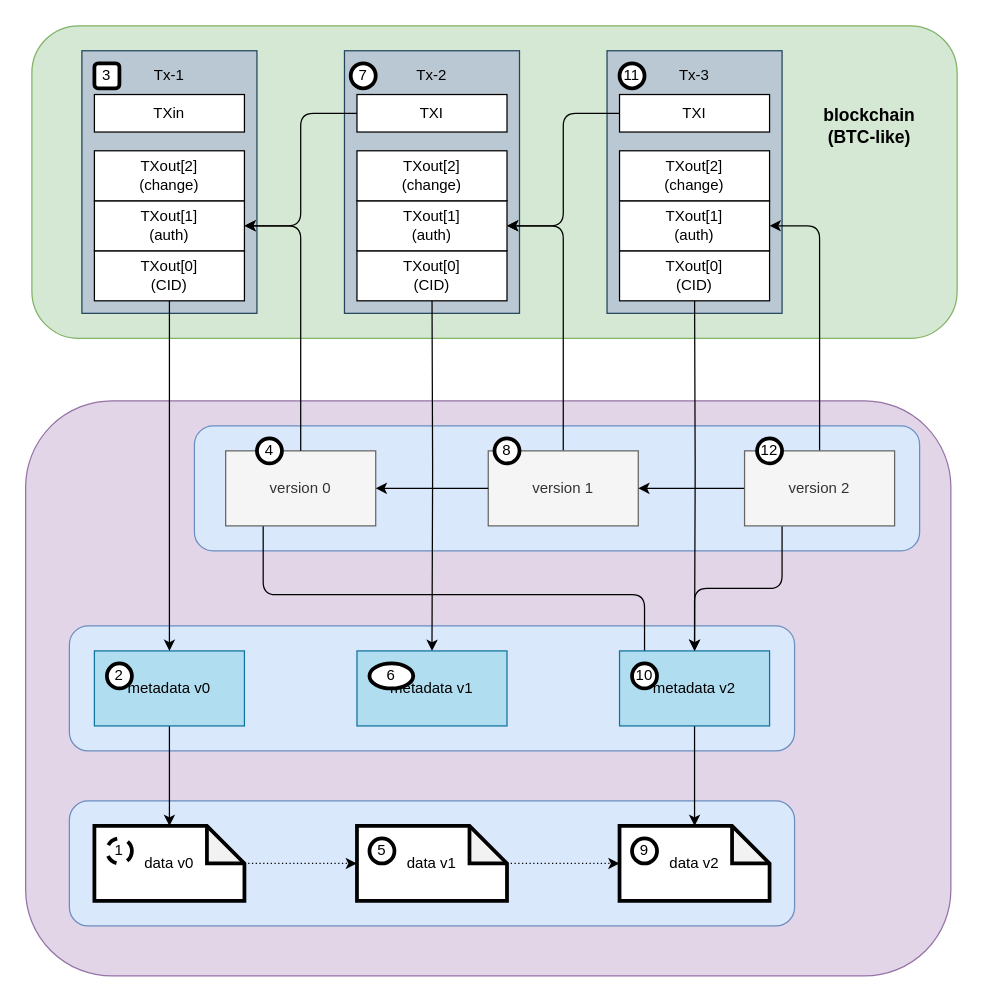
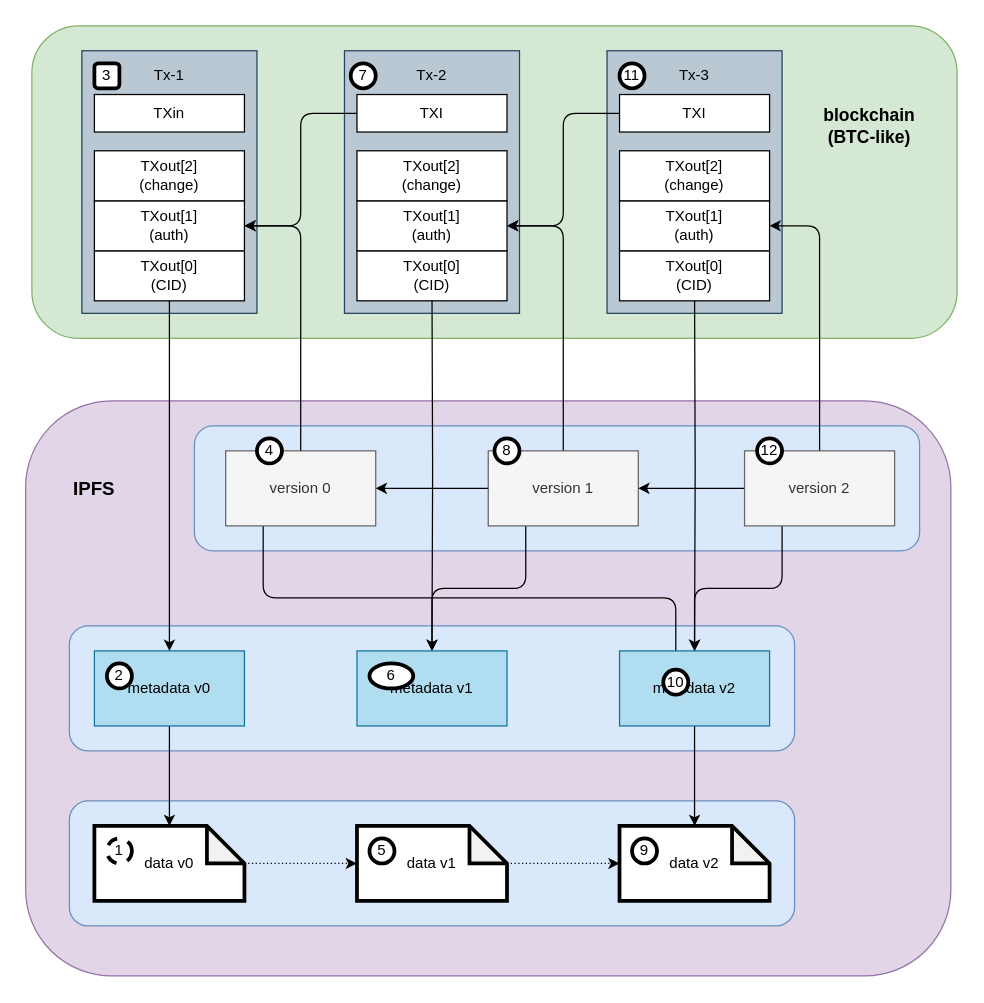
+ <mxCell id="27" value="IPFS" style="text;html=1;strokeColor=none;fillColor=none;align=center;verticalAlign=middle;whiteSpace=wrap;rounded=0;fontStyle=1;fontSize=15;" parent="1" vertex="1"><mxGeometry x="55" y="380" width="40" height="20" as="geometry" /></mxCell>
+ <mxCell id="22" style="edgeStyle=orthogonalEdgeStyle;rounded=1;orthogonalLoop=1;jettySize=auto;html=1;exitX=0.25;exitY=1;exitDx=0;exitDy=0;entryX=0.5;entryY=0;entryDx=0;entryDy=0;" parent="1" source="23" target="38" edge="1"><mxGeometry relative="1" as="geometry" /></mxCell>
- <mxCell id="55" value="10" style="ellipse;whiteSpace=wrap;html=1;aspect=fixed;strokeWidth=3;" parent="1" vertex="1"><mxGeometry x="505" y="530" width="20" height="20" as="geometry" /></mxCell>
+ <mxCell id="55" value="10" style="ellipse;whiteSpace=wrap;html=1;aspect=fixed;strokeWidth=3;" parent="1" vertex="1"><mxGeometry x="530" y="535" width="20" height="20" as="geometry" /></mxCell>
